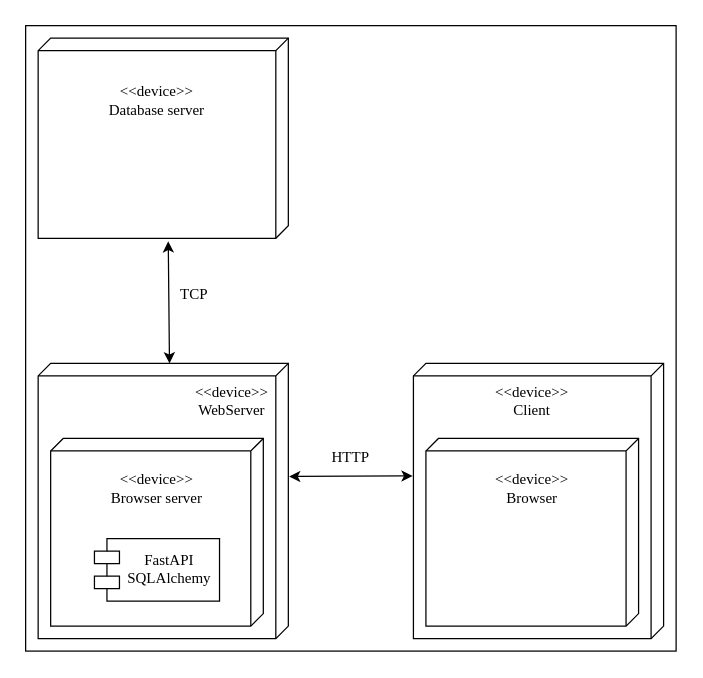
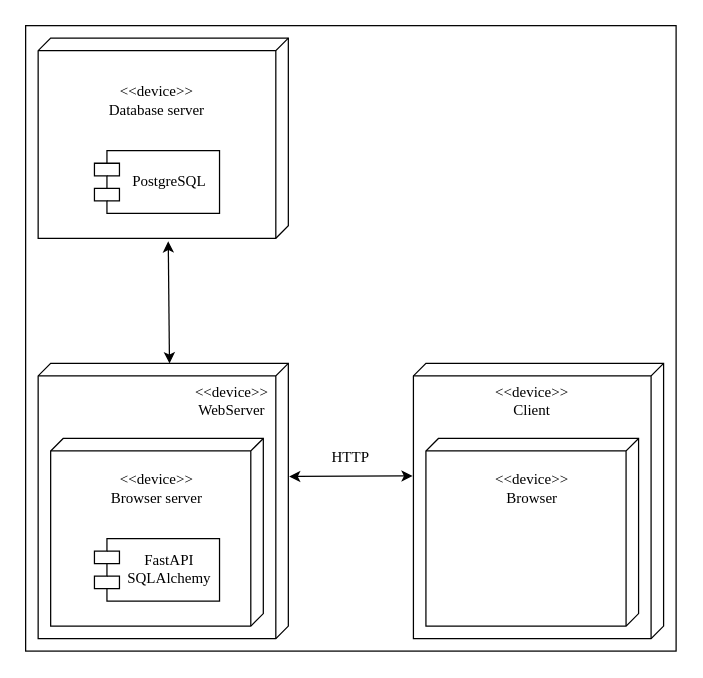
+ <mxCell id="7" value="PostgreSQL" style="shape=module;align=left;spacingLeft=20;align=center;verticalAlign=top;whiteSpace=wrap;html=1;fontFamily=Times New Roman;spacingTop=11;" parent="1" vertex="1"><mxGeometry x="75" y="120" width="100" height="50" as="geometry" /></mxCell>
- <mxCell id="17" value="TCP" style="text;html=1;align=center;verticalAlign=middle;whiteSpace=wrap;rounded=0;fontFamily=Times New Roman;" parent="1" vertex="1"><mxGeometry x="125" y="220" width="60" height="30" as="geometry" /></mxCell>
